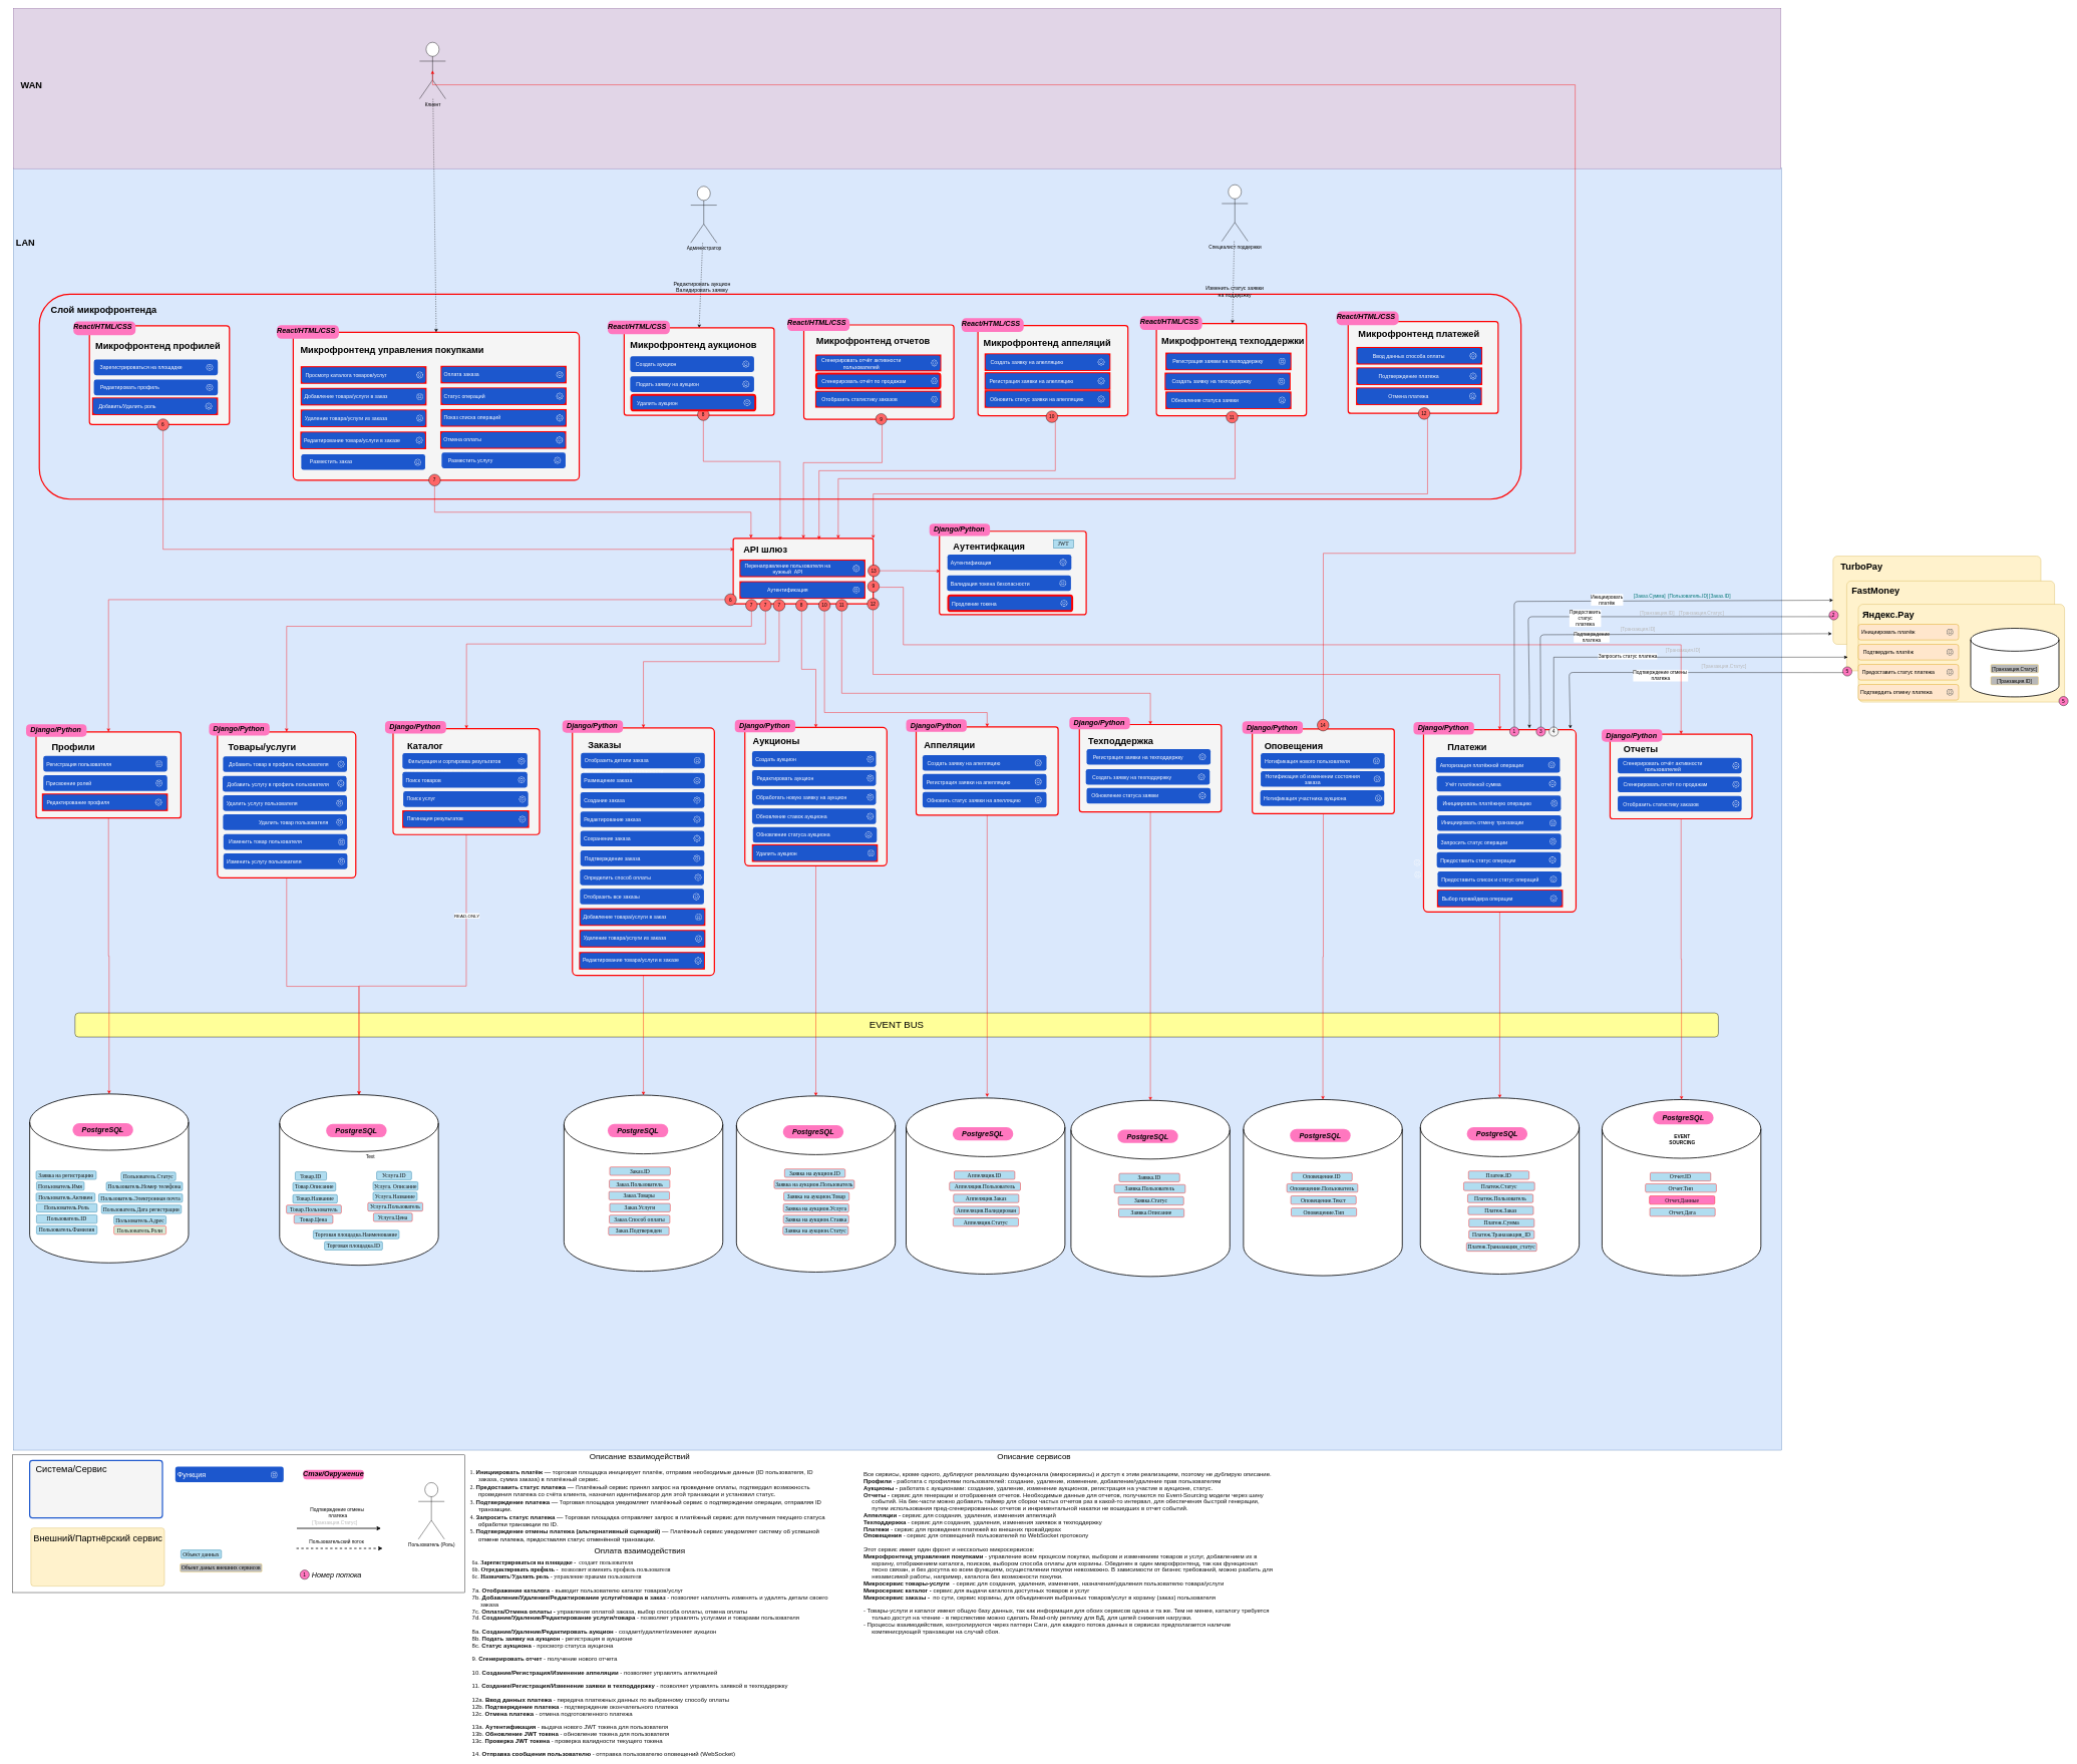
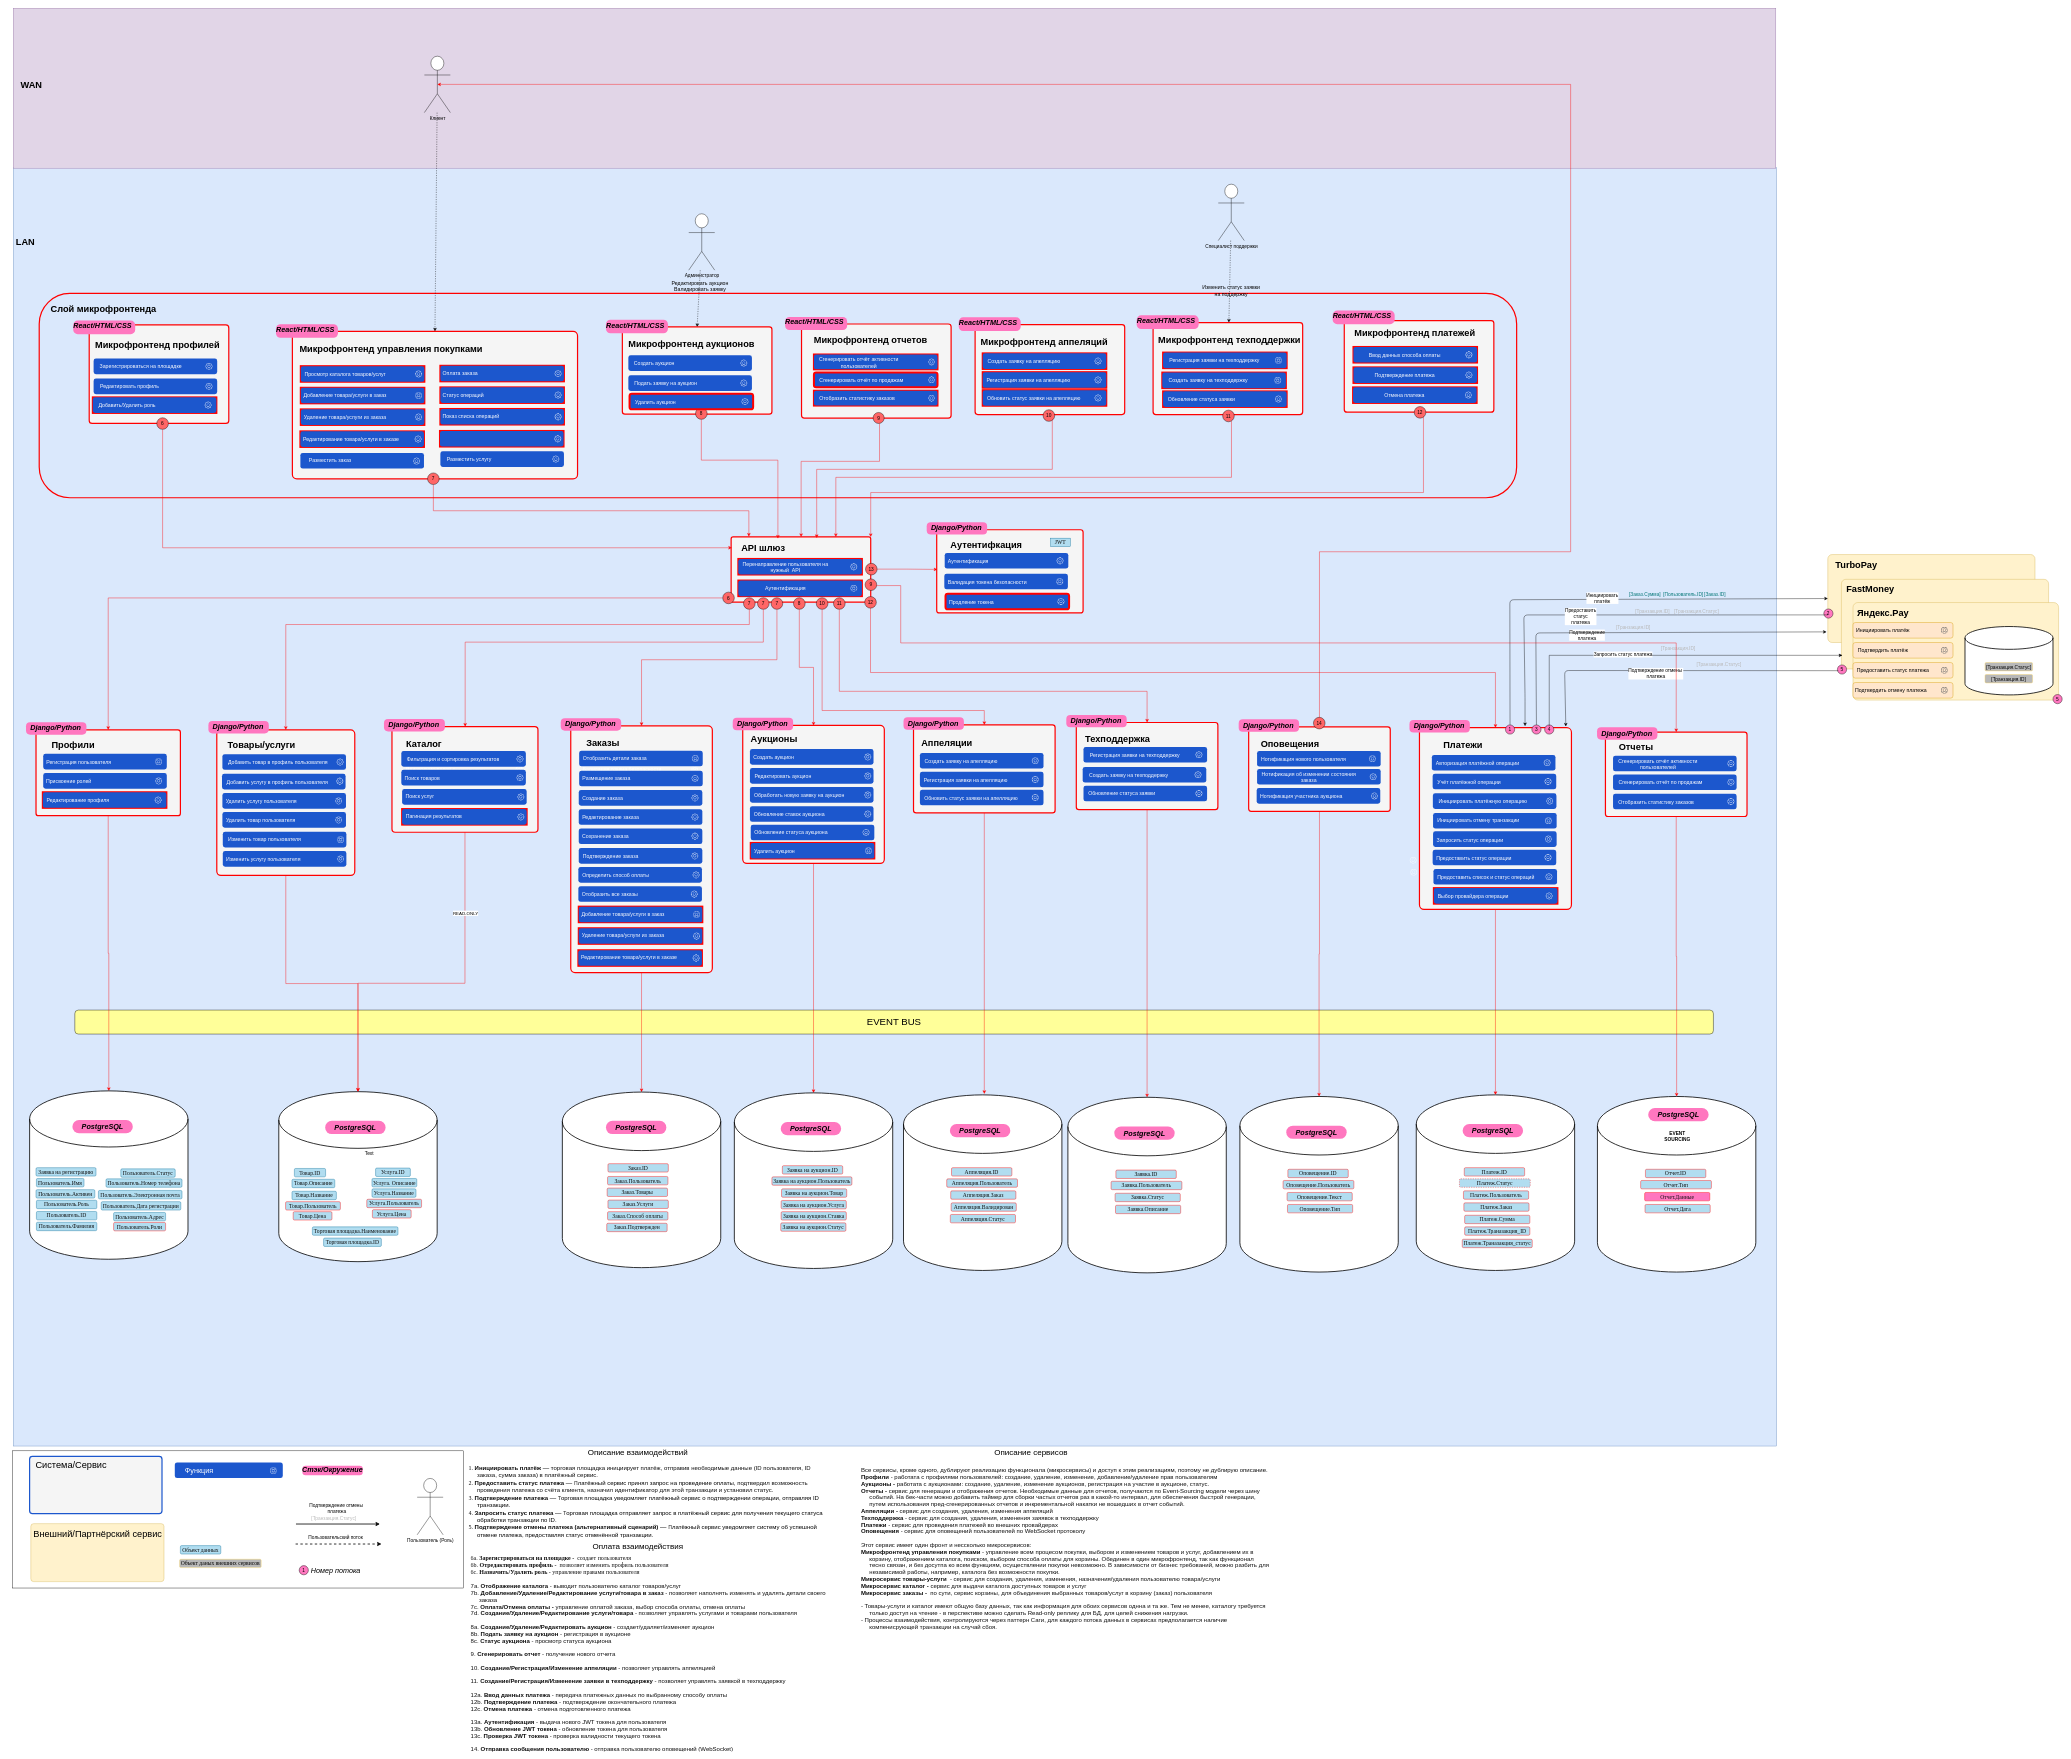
- <mxCell id="46" value="Клиент" style="shape=umlActor;verticalLabelPosition=bottom;verticalAlign=top;html=1;outlineConnect=0;rounded=1;" parent="1" vertex="1"><mxGeometry x="1045" y="105" width="65" height="141" as="geometry" /></mxCell>
+ <mxCell id="46" value="Клиент" style="shape=umlActor;verticalLabelPosition=bottom;verticalAlign=top;html=1;outlineConnect=0;rounded=1;" parent="1" vertex="1"><mxGeometry x="1060" y="140" width="65" height="141" as="geometry" /></mxCell>
- <mxCell id="18" value="Администратор" style="shape=umlActor;verticalLabelPosition=bottom;verticalAlign=top;html=1;outlineConnect=0;rounded=1;" parent="1" vertex="1"><mxGeometry x="1721" y="464" width="65" height="141" as="geometry" /></mxCell>
+ <mxCell id="18" value="Администратор" style="shape=umlActor;verticalLabelPosition=bottom;verticalAlign=top;html=1;outlineConnect=0;rounded=1;" parent="1" vertex="1"><mxGeometry x="1721" y="534" width="65" height="141" as="geometry" /></mxCell>
- <mxCell id="661" value="Отмена оплаты" style="text;html=1;align=left;verticalAlign=middle;whiteSpace=wrap;rounded=1;fontSize=13;fontColor=#FFFFFF;strokeColor=none;" parent="658" vertex="1"><mxGeometry x="4" y="4" width="246" height="30" as="geometry" /></mxCell>
- <mxCell id="512" value="4" style="ellipse;whiteSpace=wrap;html=1;aspect=fixed;rounded=1;fillColor=#f5f5f5;" parent="475" vertex="1"><mxGeometry x="338" y="17.0" width="23" height="23" as="geometry" /></mxCell>
+ <mxCell id="512" value="4" style="ellipse;whiteSpace=wrap;html=1;aspect=fixed;rounded=1;fillColor=#FF77BF;" parent="475" vertex="1"><mxGeometry x="338" y="17.0" width="23" height="23" as="geometry" /></mxCell>
- <mxCell id="498" value="Учёт платёжной сумма" style="text;html=1;align=center;verticalAlign=middle;whiteSpace=wrap;rounded=1;fontSize=13;fontColor=#FFFFFF;strokeColor=none;" parent="495" vertex="1"><mxGeometry x="5" y="4.5" width="173" height="30" as="geometry" /></mxCell>
+ <mxCell id="498" value="Учёт платёжной операции" style="text;html=1;align=center;verticalAlign=middle;whiteSpace=wrap;rounded=1;fontSize=13;fontColor=#FFFFFF;strokeColor=none;" parent="495" vertex="1"><mxGeometry x="5" y="4.5" width="173" height="30" as="geometry" /></mxCell>
- <mxCell id="216" value="Удалить товар пользователя" style="text;html=1;align=center;verticalAlign=middle;whiteSpace=wrap;rounded=1;fontSize=13;fontColor=#FFFFFF;strokeColor=none;" parent="213" vertex="1"><mxGeometry x="82" y="4.5" width="188" height="30" as="geometry" /></mxCell>
+ <mxCell id="216" value="Удалить товар пользователя" style="text;html=1;align=center;verticalAlign=middle;whiteSpace=wrap;rounded=1;fontSize=13;fontColor=#FFFFFF;strokeColor=none;" parent="213" vertex="1"><mxGeometry x="2" y="4.5" width="188" height="30" as="geometry" /></mxCell>
- <mxCell id="576" value="&lt;p style=&quot;margin: 0px 0px 0px 13px; text-indent: -13px; font-variant-numeric: normal; font-variant-east-asian: normal; font-variant-alternates: normal; font-kerning: auto; font-optical-sizing: auto; font-feature-settings: normal; font-variation-settings: normal; font-variant-position: normal; font-stretch: normal; font-size: 14px; line-height: normal; color: rgb(14, 14, 14); text-align: start;&quot; class=&quot;p1&quot;&gt;&lt;font face=&quot;Times New Roman&quot;&gt;Платеж.Статус&lt;/font&gt;&lt;/p&gt;" style="rounded=1;whiteSpace=wrap;html=1;fillColor=#b1ddf0;strokeColor=#FF0000;" parent="570" vertex="1"><mxGeometry x="108" y="210" width="177" height="21" as="geometry" /></mxCell>
+ <mxCell id="576" value="&lt;p style=&quot;margin: 0px 0px 0px 13px; text-indent: -13px; font-variant-numeric: normal; font-variant-east-asian: normal; font-variant-alternates: normal; font-kerning: auto; font-optical-sizing: auto; font-feature-settings: normal; font-variation-settings: normal; font-variant-position: normal; font-stretch: normal; font-size: 14px; line-height: normal; color: rgb(14, 14, 14); text-align: start;&quot; class=&quot;p1&quot;&gt;&lt;font face=&quot;Times New Roman&quot;&gt;Платеж.Статус&lt;/font&gt;&lt;/p&gt;" style="rounded=1;whiteSpace=wrap;html=1;fillColor=#b1ddf0;strokeColor=#FF0000;dashed=1;" parent="570" vertex="1"><mxGeometry x="108" y="210" width="177" height="21" as="geometry" /></mxCell>
- <mxCell id="443" value="&lt;p style=&quot;margin: 0px 0px 0px 13px; text-indent: -13px; font-variant-numeric: normal; font-variant-east-asian: normal; font-variant-alternates: normal; font-kerning: auto; font-optical-sizing: auto; font-feature-settings: normal; font-variation-settings: normal; font-variant-position: normal; font-stretch: normal; font-size: 14px; line-height: normal; color: rgb(14, 14, 14); text-align: start;&quot; class=&quot;p1&quot;&gt;&lt;font face=&quot;Times New Roman&quot;&gt;Пользователь.Роли&lt;/font&gt;&lt;/p&gt;" style="rounded=1;whiteSpace=wrap;html=1;fillColor=#d5e8d4;strokeColor=#FF0000;movable=1;resizable=1;rotatable=1;deletable=1;editable=1;locked=0;connectable=1;" parent="427" vertex="1"><mxGeometry x="210" y="329" width="130" height="21" as="geometry" /></mxCell>
+ <mxCell id="443" value="&lt;p style=&quot;margin: 0px 0px 0px 13px; text-indent: -13px; font-variant-numeric: normal; font-variant-east-asian: normal; font-variant-alternates: normal; font-kerning: auto; font-optical-sizing: auto; font-feature-settings: normal; font-variation-settings: normal; font-variant-position: normal; font-stretch: normal; font-size: 14px; line-height: normal; color: rgb(14, 14, 14); text-align: start;&quot; class=&quot;p1&quot;&gt;&lt;font face=&quot;Times New Roman&quot;&gt;Пользователь.Роли&lt;/font&gt;&lt;/p&gt;" style="rounded=1;whiteSpace=wrap;html=1;fillColor=#b1ddf0;strokeColor=#FF0000;movable=1;resizable=1;rotatable=1;deletable=1;editable=1;locked=0;connectable=1;" parent="427" vertex="1"><mxGeometry x="210" y="329" width="130" height="21" as="geometry" /></mxCell>
- <mxCell id="71" value="&lt;font style=&quot;font-size: 18px;&quot;&gt;Функция&lt;/font&gt;" style="text;html=1;align=center;verticalAlign=middle;whiteSpace=wrap;rounded=1;fontSize=13;fontColor=#FFFFFF;" parent="68" vertex="1"><mxGeometry x="2" y="5" width="78" height="30" as="geometry" /></mxCell>
+ <mxCell id="71" value="&lt;font style=&quot;font-size: 18px;&quot;&gt;Функция&lt;/font&gt;" style="text;html=1;align=center;verticalAlign=middle;whiteSpace=wrap;rounded=1;fontSize=13;fontColor=#FFFFFF;" parent="68" vertex="1"><mxGeometry x="22" y="5" width="78" height="30" as="geometry" /></mxCell>
